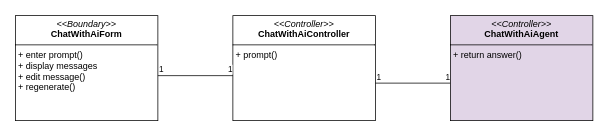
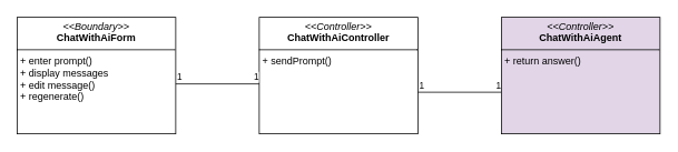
- <mxCell id="3" value="&lt;p style=&quot;margin:0px;margin-top:4px;text-align:center;&quot;&gt;&lt;i&gt;&amp;lt;&amp;lt;Controller&amp;gt;&amp;gt;&lt;/i&gt;&lt;br&gt;&lt;b&gt;ChatWithAiController&lt;/b&gt;&lt;/p&gt;&lt;hr size=&quot;1&quot; style=&quot;border-style:solid;&quot;&gt;&lt;p style=&quot;margin:0px;margin-left:4px;&quot;&gt;+ prompt()&lt;br&gt;&lt;/p&gt;" style="verticalAlign=top;align=left;overflow=fill;html=1;whiteSpace=wrap;" vertex="1" parent="1"><mxGeometry x="310" y="20" width="190" height="140" as="geometry" /></mxCell>
+ <mxCell id="3" value="&lt;p style=&quot;margin:0px;margin-top:4px;text-align:center;&quot;&gt;&lt;i&gt;&amp;lt;&amp;lt;Controller&amp;gt;&amp;gt;&lt;/i&gt;&lt;br&gt;&lt;b&gt;ChatWithAiController&lt;/b&gt;&lt;/p&gt;&lt;hr size=&quot;1&quot; style=&quot;border-style:solid;&quot;&gt;&lt;p style=&quot;margin:0px;margin-left:4px;&quot;&gt;+ sendPrompt()&lt;br&gt;&lt;/p&gt;" style="verticalAlign=top;align=left;overflow=fill;html=1;whiteSpace=wrap;" vertex="1" parent="1"><mxGeometry x="310" y="20" width="190" height="140" as="geometry" /></mxCell>
